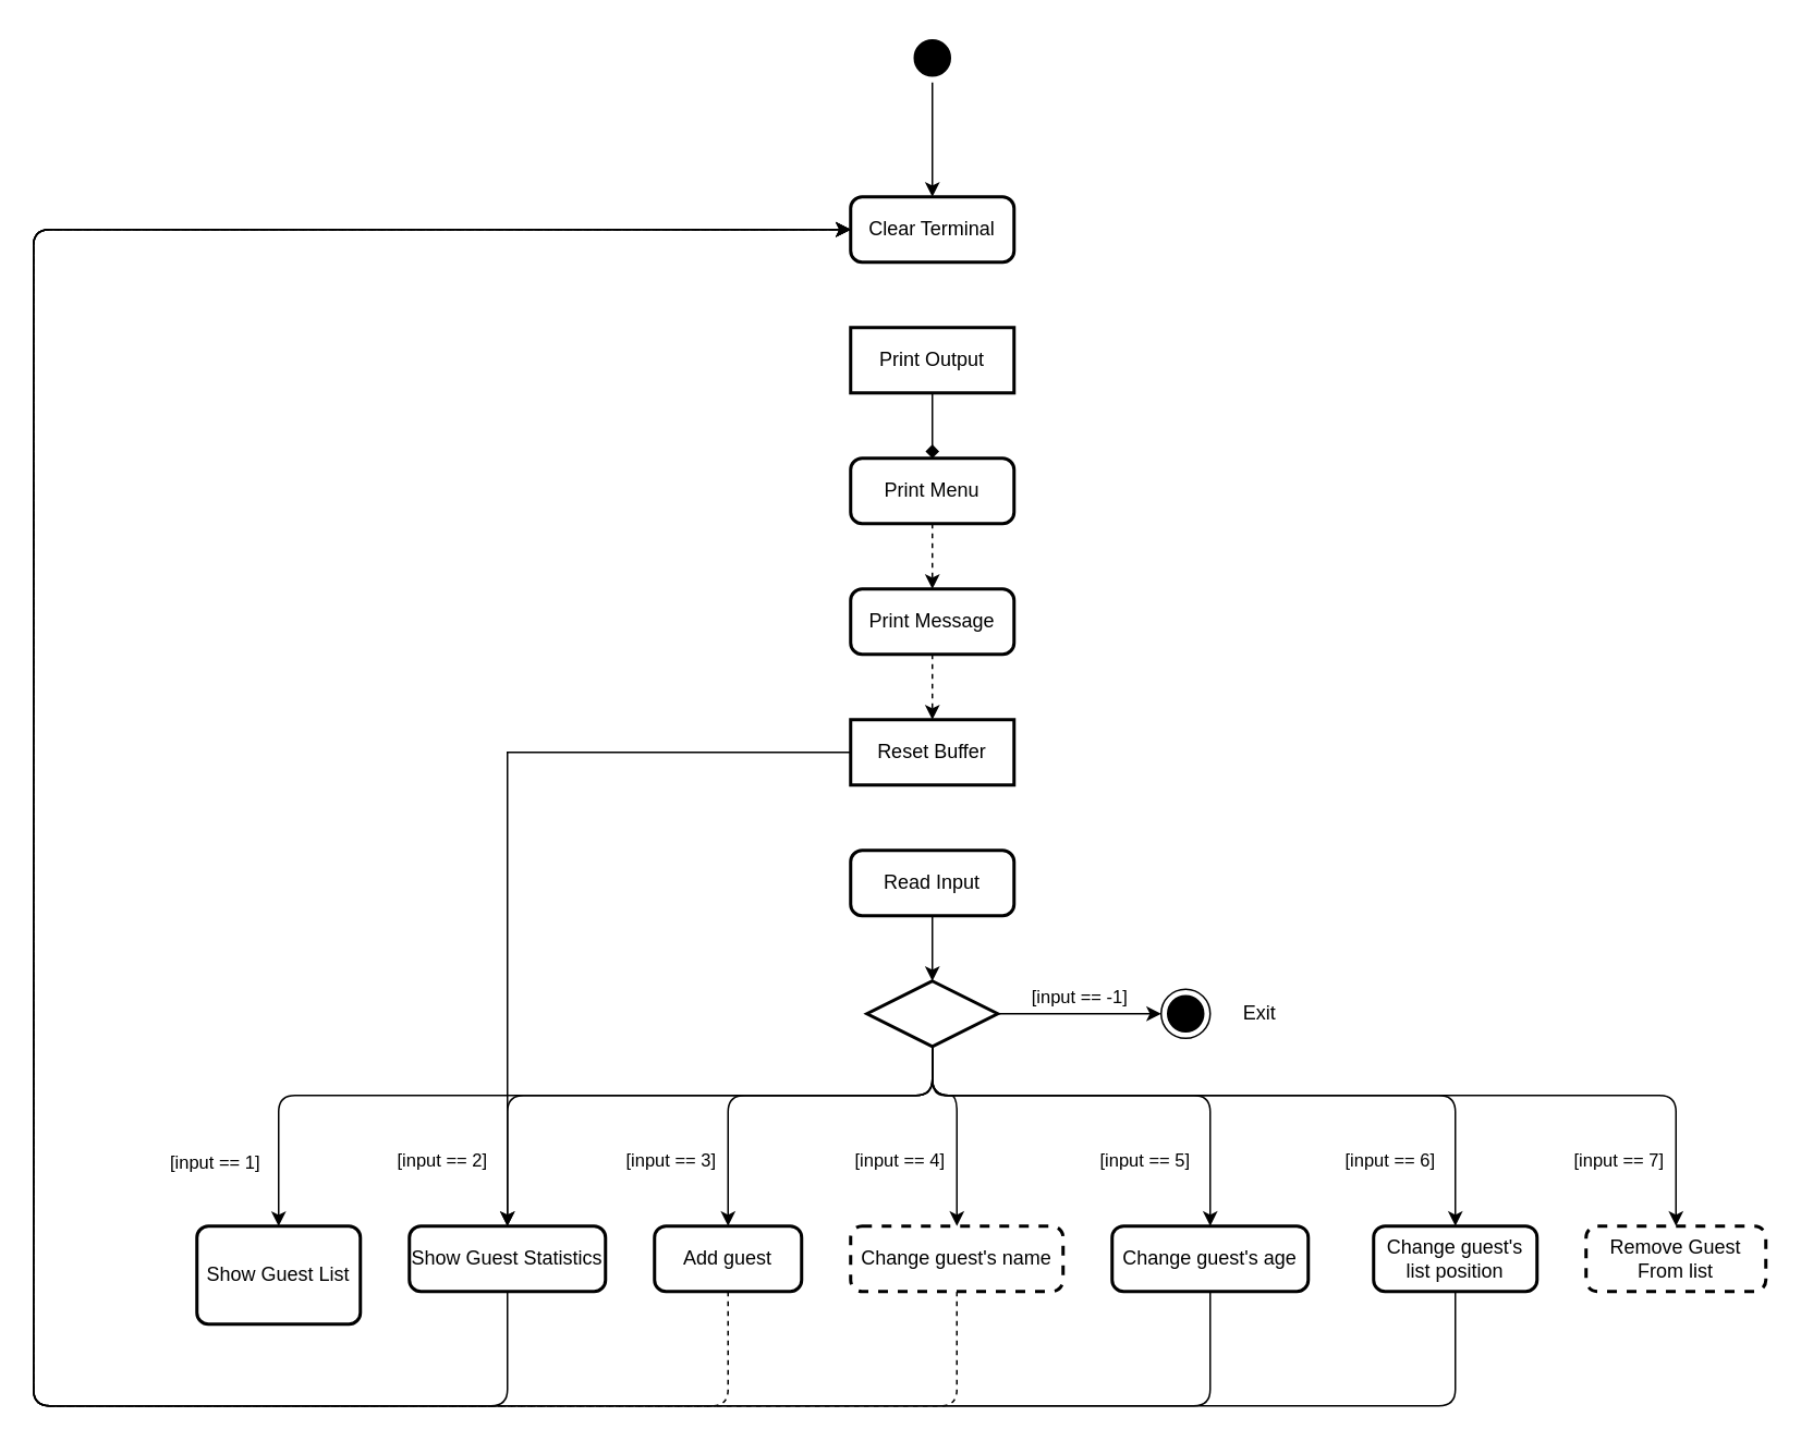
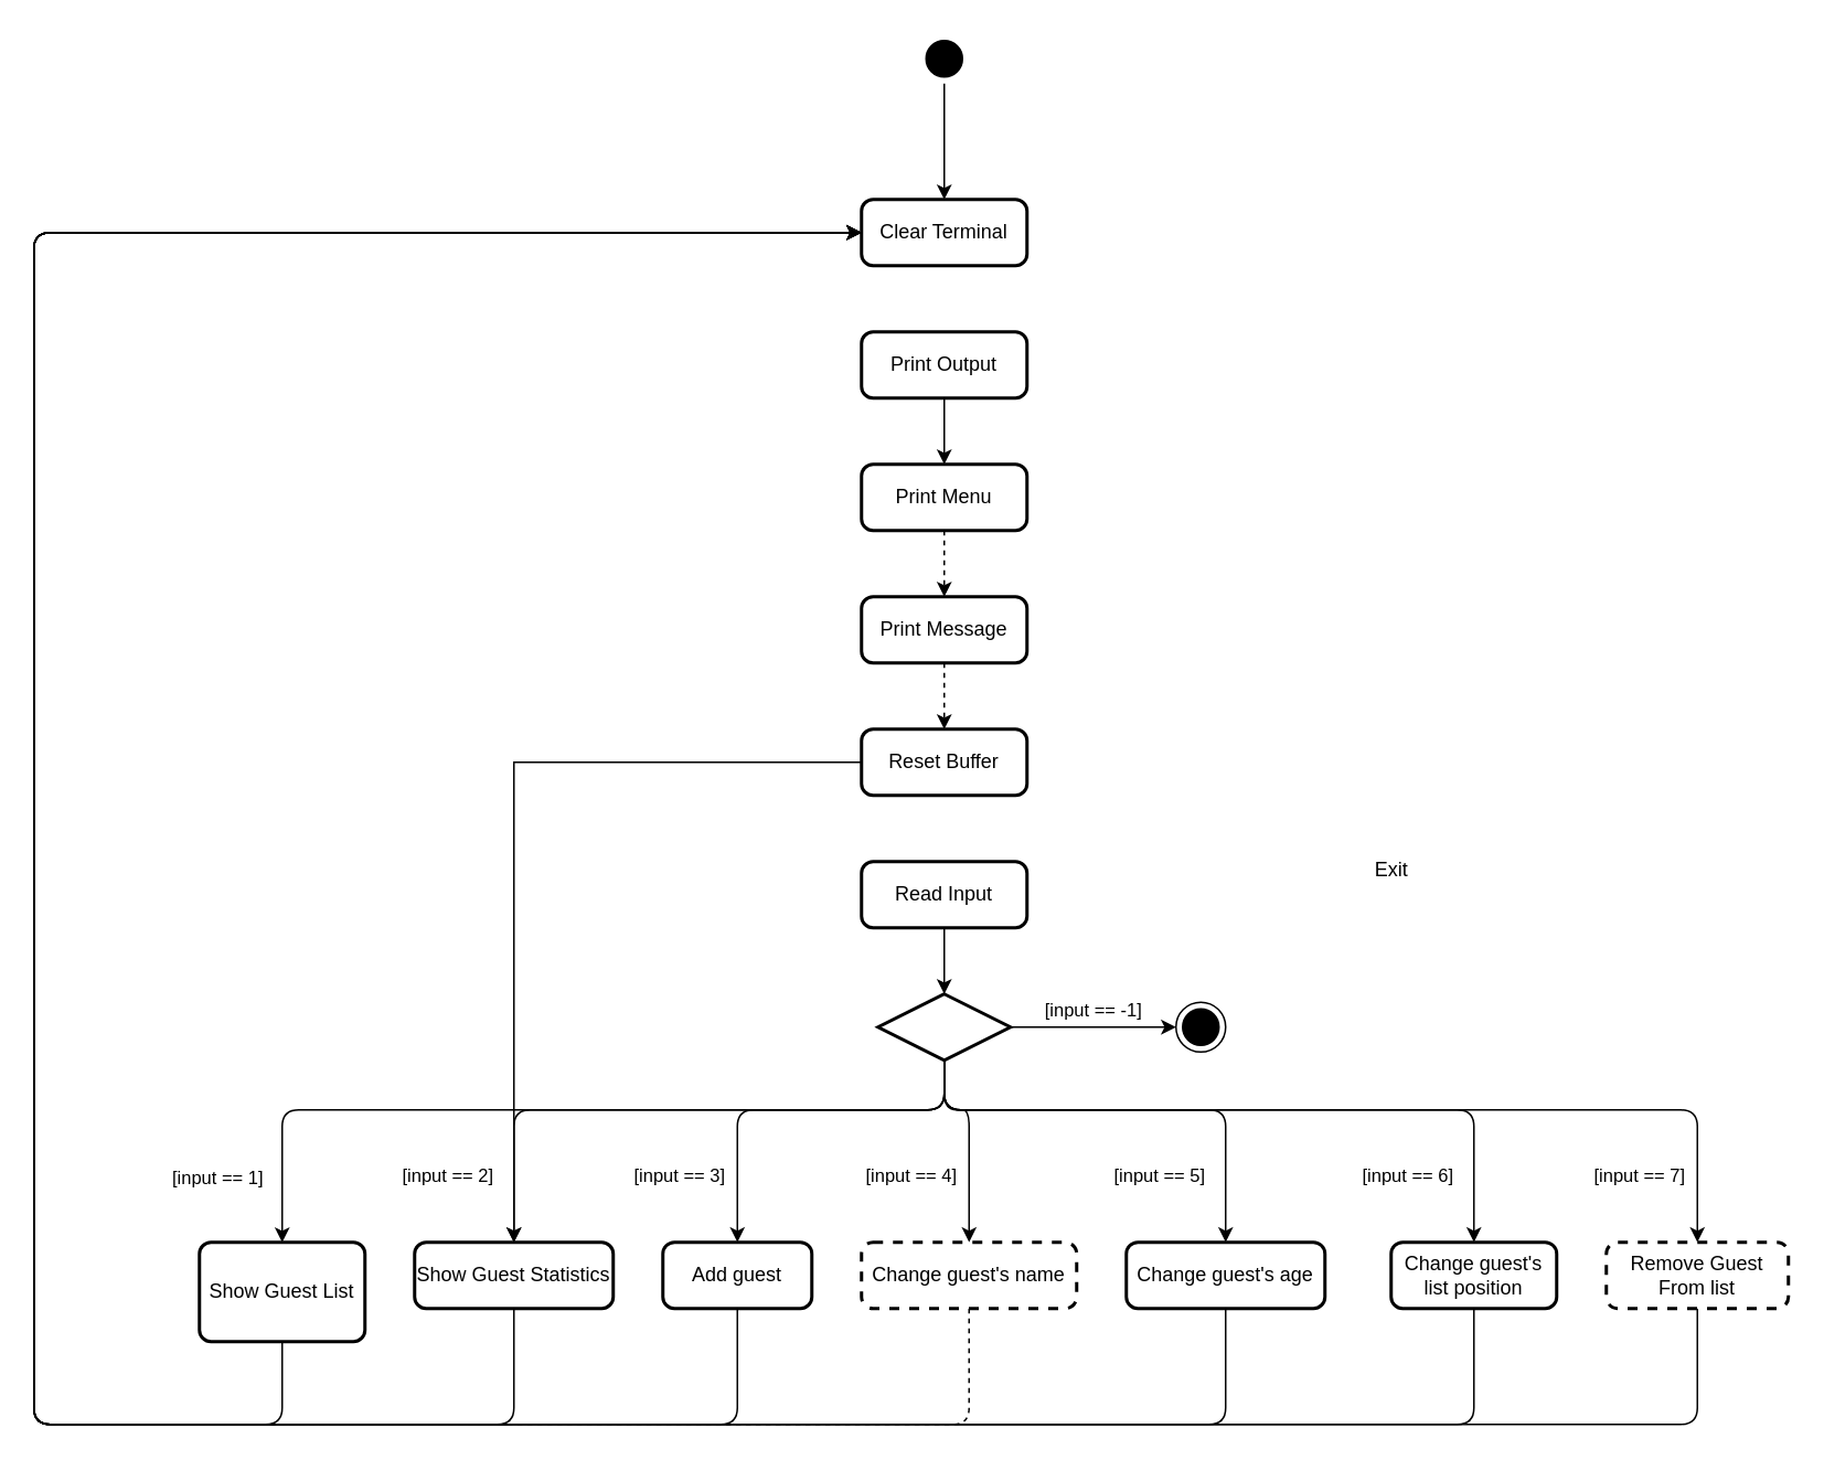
- <mxCell id="37" value="Print Output" style="whiteSpace=wrap;html=1;absoluteArcSize=1;arcSize=14;strokeWidth=2;rounded=0;" parent="1" vertex="1"><mxGeometry x="520" y="200" width="100" height="40" as="geometry" /></mxCell>
+ <mxCell id="37" value="Print Output" style="rounded=1;whiteSpace=wrap;html=1;absoluteArcSize=1;arcSize=14;strokeWidth=2;" parent="1" vertex="1"><mxGeometry x="520" y="200" width="100" height="40" as="geometry" /></mxCell>
- <mxCell id="36" style="edgeStyle=orthogonalEdgeStyle;rounded=0;orthogonalLoop=1;jettySize=auto;html=1;endArrow=diamond;" parent="1" source="37" target="5" edge="1"><mxGeometry relative="1" as="geometry" /></mxCell>
+ <mxCell id="36" style="edgeStyle=orthogonalEdgeStyle;rounded=0;orthogonalLoop=1;jettySize=auto;html=1;" parent="1" source="37" target="5" edge="1"><mxGeometry relative="1" as="geometry" /></mxCell>
- <mxCell id="35" value="Reset Buffer" style="whiteSpace=wrap;html=1;absoluteArcSize=1;arcSize=14;strokeWidth=2;rounded=0;" parent="1" vertex="1"><mxGeometry x="520" y="440" width="100" height="40" as="geometry" /></mxCell>
+ <mxCell id="35" value="Reset Buffer" style="rounded=1;whiteSpace=wrap;html=1;absoluteArcSize=1;arcSize=14;strokeWidth=2;" parent="1" vertex="1"><mxGeometry x="520" y="440" width="100" height="40" as="geometry" /></mxCell>
- <mxCell id="40" value="Exit" style="text;html=1;align=center;verticalAlign=middle;resizable=0;points=[];autosize=1;" parent="1" vertex="1"><mxGeometry x="750" y="610" width="40" height="20" as="geometry" /></mxCell>
+ <mxCell id="40" value="Exit" style="text;html=1;align=center;verticalAlign=middle;resizable=0;points=[];autosize=1;" parent="1" vertex="1"><mxGeometry x="820" y="515" width="40" height="20" as="geometry" /></mxCell>
- <mxCell id="23" style="edgeStyle=orthogonalEdgeStyle;rounded=1;orthogonalLoop=1;jettySize=auto;elbow=vertical;html=1;exitX=0.5;exitY=1;exitDx=0;exitDy=0;entryX=0;entryY=0.5;entryDx=0;entryDy=0;dashed=1;" parent="1" source="24" target="31" edge="1"><mxGeometry relative="1" as="geometry"><Array as="points"><mxPoint x="445" y="860" /><mxPoint x="20" y="860" /><mxPoint x="20" y="140" /></Array></mxGeometry></mxCell>
+ <mxCell id="23" style="edgeStyle=orthogonalEdgeStyle;rounded=1;orthogonalLoop=1;jettySize=auto;elbow=vertical;html=1;exitX=0.5;exitY=1;exitDx=0;exitDy=0;entryX=0;entryY=0.5;entryDx=0;entryDy=0;" parent="1" source="24" target="31" edge="1"><mxGeometry relative="1" as="geometry"><Array as="points"><mxPoint x="445" y="860" /><mxPoint x="20" y="860" /><mxPoint x="20" y="140" /></Array></mxGeometry></mxCell>
+ <mxCell id="19" style="edgeStyle=orthogonalEdgeStyle;rounded=1;orthogonalLoop=1;jettySize=auto;html=1;exitX=0.5;exitY=1;exitDx=0;exitDy=0;entryX=0;entryY=0.5;entryDx=0;entryDy=0;" parent="1" source="20" target="31" edge="1"><mxGeometry relative="1" as="geometry"><Array as="points"><mxPoint x="170" y="860" /><mxPoint x="20" y="860" /><mxPoint x="20" y="140" /></Array></mxGeometry></mxCell>
+ <mxCell id="21" style="edgeStyle=orthogonalEdgeStyle;rounded=1;orthogonalLoop=1;jettySize=auto;html=1;exitX=0.5;exitY=1;exitDx=0;exitDy=0;entryX=0;entryY=0.5;entryDx=0;entryDy=0;" parent="1" source="22" target="31" edge="1"><mxGeometry relative="1" as="geometry"><Array as="points"><mxPoint x="1025" y="860" /><mxPoint x="20" y="860" /><mxPoint x="20" y="140" /></Array></mxGeometry></mxCell>
